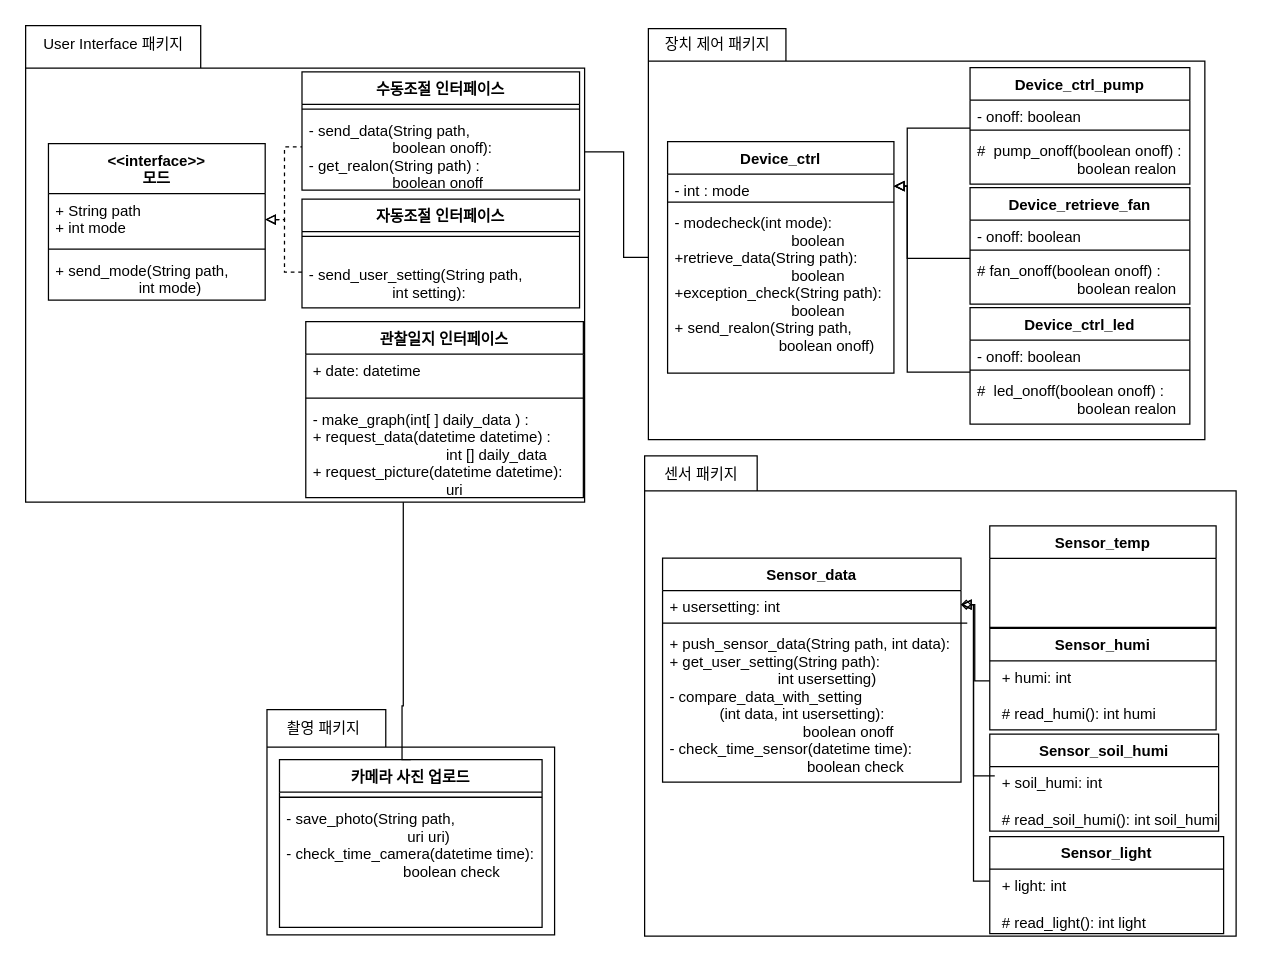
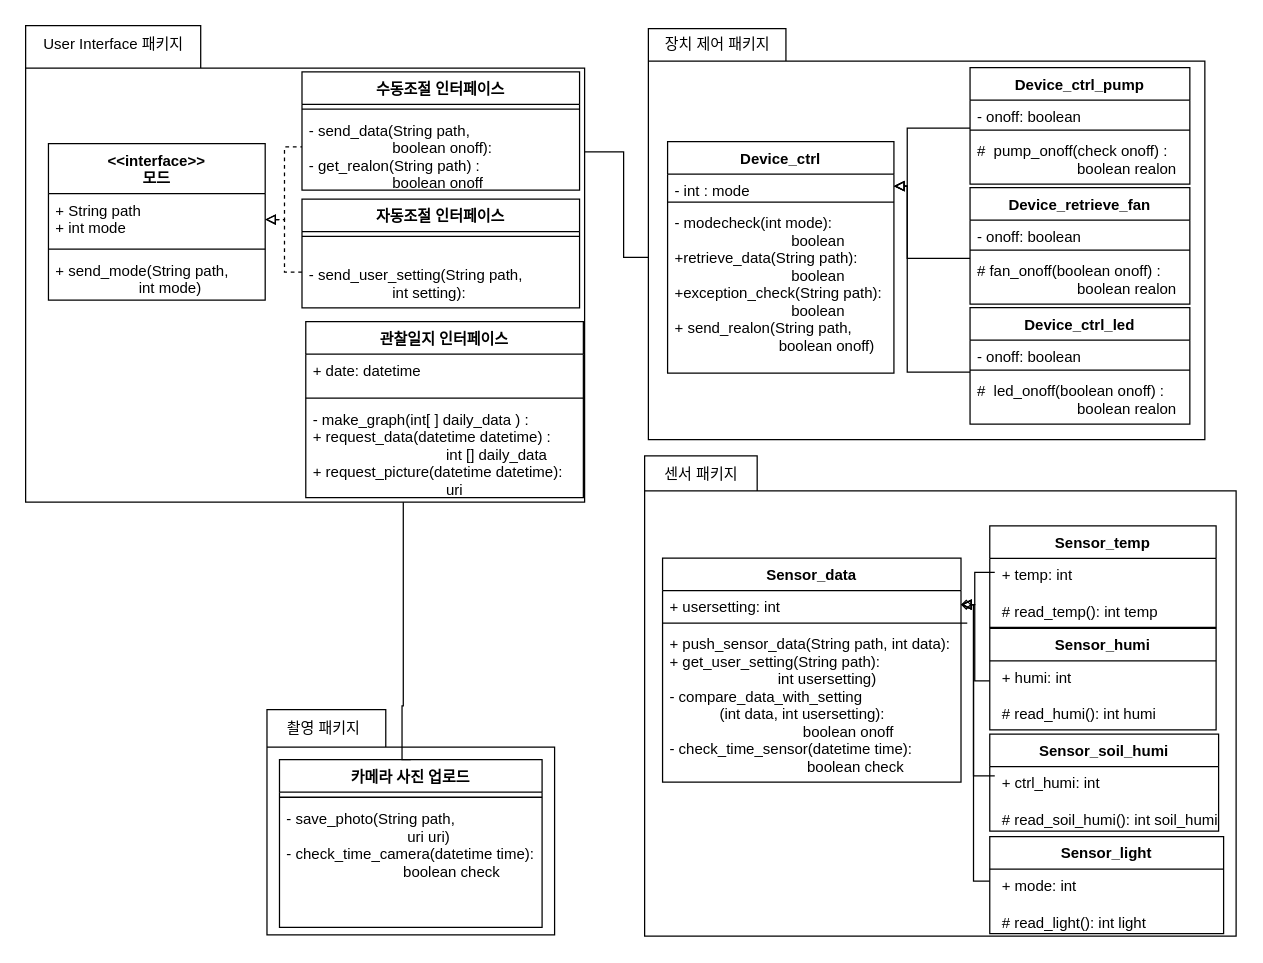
- <mxCell id="24" value="#  pump_onoff(boolean onoff) :&#10;                        boolean realon " style="text;strokeColor=none;fillColor=none;align=left;verticalAlign=top;spacingLeft=4;spacingRight=4;overflow=hidden;rotatable=0;points=[[0,0.5],[1,0.5]];portConstraint=eastwest;" parent="21" vertex="1"><mxGeometry y="53.183" width="175.77" height="39.975" as="geometry" /></mxCell>
+ <mxCell id="24" value="#  pump_onoff(check onoff) :&#10;                        boolean realon " style="text;strokeColor=none;fillColor=none;align=left;verticalAlign=top;spacingLeft=4;spacingRight=4;overflow=hidden;rotatable=0;points=[[0,0.5],[1,0.5]];portConstraint=eastwest;" parent="21" vertex="1"><mxGeometry y="53.183" width="175.77" height="39.975" as="geometry" /></mxCell>
+ <mxCell id="68" value="+ temp: int" style="text;strokeColor=none;fillColor=none;align=left;verticalAlign=top;spacingLeft=4;spacingRight=4;overflow=hidden;rotatable=0;points=[[0,0.5],[1,0.5]];portConstraint=eastwest;container=0;" parent="63" vertex="1"><mxGeometry y="25.905" width="142.995" height="22.431" as="geometry" /></mxCell>
+ <mxCell id="37" style="edgeStyle=orthogonalEdgeStyle;rounded=0;orthogonalLoop=1;jettySize=auto;html=1;exitX=0;exitY=0.5;exitDx=0;exitDy=0;endArrow=block;endFill=0;" parent="1" target="34" edge="1" source="68"><mxGeometry relative="1" as="geometry"><mxPoint x="897.667" y="447.444" as="sourcePoint" /><mxPoint x="750.333" y="424.93" as="targetPoint" /><Array as="points"><mxPoint x="779" y="457" /><mxPoint x="779" y="483" /></Array></mxGeometry></mxCell>
+ <mxCell id="70" value="# read_temp(): int temp" style="text;strokeColor=none;fillColor=none;align=left;verticalAlign=top;spacingLeft=4;spacingRight=4;overflow=hidden;rotatable=0;points=[[0,0.5],[1,0.5]];portConstraint=eastwest;container=0;" parent="63" vertex="1"><mxGeometry y="55.238" width="142.995" height="25.882" as="geometry" /></mxCell>
- <mxCell id="74" value="+ soil_humi: int" style="text;strokeColor=none;fillColor=none;align=left;verticalAlign=top;spacingLeft=4;spacingRight=4;overflow=hidden;rotatable=0;points=[[0,0.5],[1,0.5]];portConstraint=eastwest;container=0;" parent="63" vertex="1"><mxGeometry y="192.415" width="142.995" height="22.431" as="geometry" /></mxCell>
+ <mxCell id="74" value="+ ctrl_humi: int" style="text;strokeColor=none;fillColor=none;align=left;verticalAlign=top;spacingLeft=4;spacingRight=4;overflow=hidden;rotatable=0;points=[[0,0.5],[1,0.5]];portConstraint=eastwest;container=0;" parent="63" vertex="1"><mxGeometry y="192.415" width="142.995" height="22.431" as="geometry" /></mxCell>
- <mxCell id="77" value="+ light: int" style="text;strokeColor=none;fillColor=none;align=left;verticalAlign=top;spacingLeft=4;spacingRight=4;overflow=hidden;rotatable=0;points=[[0,0.5],[1,0.5]];portConstraint=eastwest;container=0;" parent="63" vertex="1"><mxGeometry x="0.005" y="274.375" width="142.995" height="22.431" as="geometry" /></mxCell>
+ <mxCell id="77" value="+ mode: int" style="text;strokeColor=none;fillColor=none;align=left;verticalAlign=top;spacingLeft=4;spacingRight=4;overflow=hidden;rotatable=0;points=[[0,0.5],[1,0.5]];portConstraint=eastwest;container=0;" parent="63" vertex="1"><mxGeometry x="0.005" y="274.375" width="142.995" height="22.431" as="geometry" /></mxCell>
